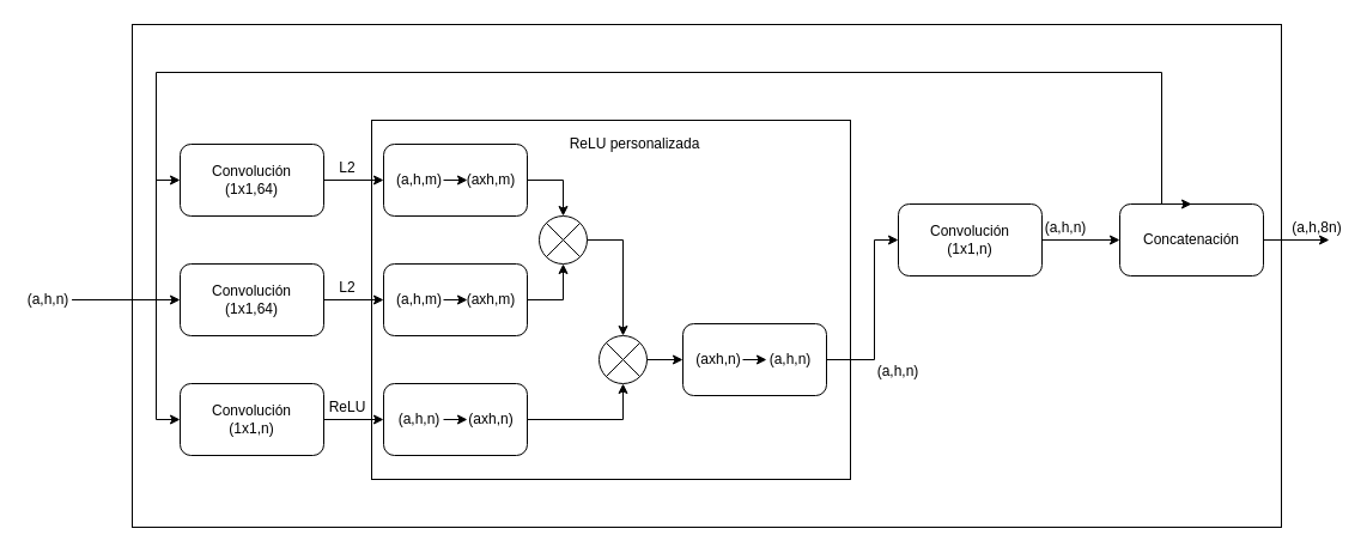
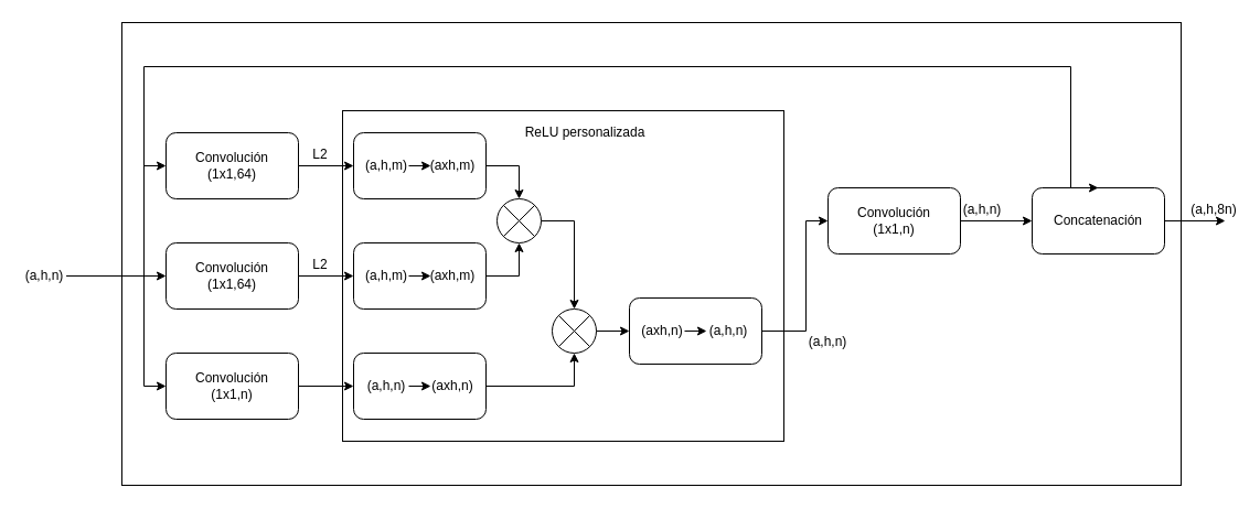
- <mxCell id="32" value="ReLU" style="text;html=1;strokeColor=none;fillColor=none;align=center;verticalAlign=middle;whiteSpace=wrap;rounded=0;" vertex="1" parent="1"><mxGeometry x="270" y="330" width="40" height="20" as="geometry" /></mxCell>
